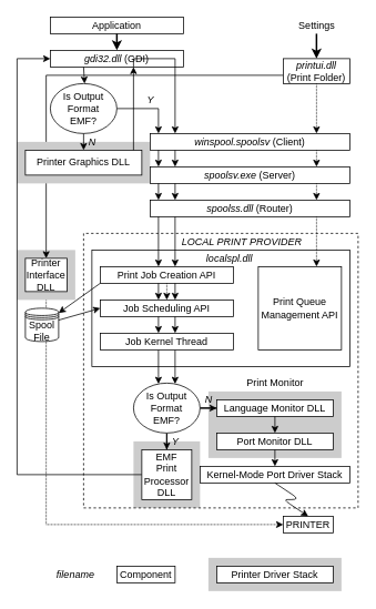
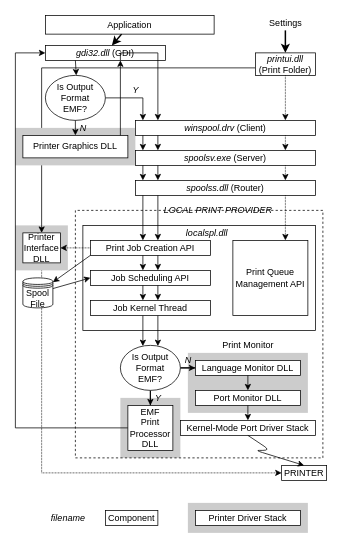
- <mxCell id="9" value="Application" style="rounded=0;whiteSpace=wrap;html=1;" parent="1" vertex="1"><mxGeometry x="60" y="20" width="160" height="20" as="geometry" /></mxCell>
+ <mxCell id="9" value="Application" style="rounded=0;whiteSpace=wrap;html=1;" parent="1" vertex="1"><mxGeometry x="60" y="20" width="225" height="25" as="geometry" /></mxCell>
- <mxCell id="11" value="&lt;i&gt;winspool.spoolsv&lt;/i&gt; (Client)" style="rounded=0;whiteSpace=wrap;html=1;" parent="1" vertex="1"><mxGeometry x="180" y="160" width="240" height="20" as="geometry" /></mxCell>
+ <mxCell id="11" value="&lt;i&gt;winspool.drv&lt;/i&gt; (Client)" style="rounded=0;whiteSpace=wrap;html=1;" parent="1" vertex="1"><mxGeometry x="180" y="160" width="240" height="20" as="geometry" /></mxCell>
- <mxCell id="36" value="&lt;i&gt;LOCAL PRINT PROVIDER&lt;/i&gt;" style="text;html=1;align=center;verticalAlign=middle;resizable=0;points=[];autosize=1;" parent="1" vertex="1"><mxGeometry x="210" y="280" width="160" height="20" as="geometry" /></mxCell>
+ <mxCell id="36" value="&lt;i&gt;LOCAL PRINT PROVIDER&lt;/i&gt;" style="text;html=1;align=center;verticalAlign=middle;resizable=0;points=[];autosize=1;" parent="1" vertex="1"><mxGeometry x="210" y="270" width="160" height="20" as="geometry" /></mxCell>
- <mxCell id="45" value="" style="endArrow=classic;html=1;dashed=1;dashPattern=1 1;" parent="1" source="29" target="30" edge="1"><mxGeometry width="50" height="50" relative="1" as="geometry"><mxPoint x="20" y="300" as="sourcePoint" /><mxPoint x="70" y="250" as="targetPoint" /></mxGeometry></mxCell>
+ <mxCell id="45" value="" style="endArrow=classic;html=1;dashed=1;dashPattern=1 1;" parent="1" source="29" target="44" edge="1"><mxGeometry width="50" height="50" relative="1" as="geometry"><mxPoint x="20" y="300" as="sourcePoint" /><mxPoint x="70" y="250" as="targetPoint" /></mxGeometry></mxCell>
- <mxCell id="57" value="PRINTER" style="rounded=0;whiteSpace=wrap;html=1;" parent="1" vertex="1"><mxGeometry x="340" y="620" width="60" height="20" as="geometry" /></mxCell>
+ <mxCell id="57" value="PRINTER" style="rounded=0;whiteSpace=wrap;html=1;" parent="1" vertex="1"><mxGeometry x="375" y="620" width="60" height="20" as="geometry" /></mxCell>
